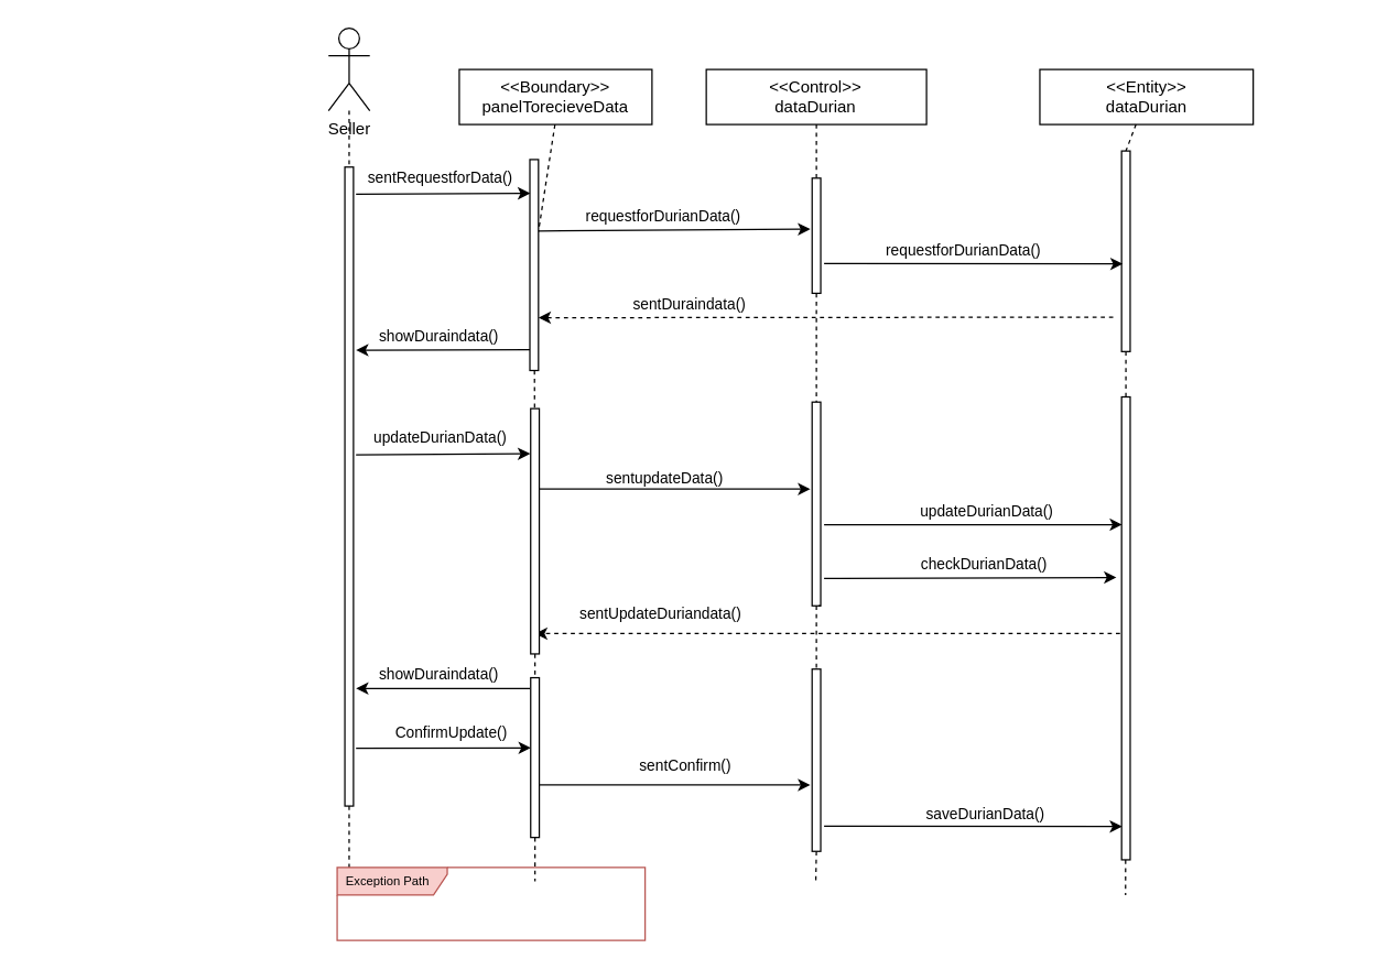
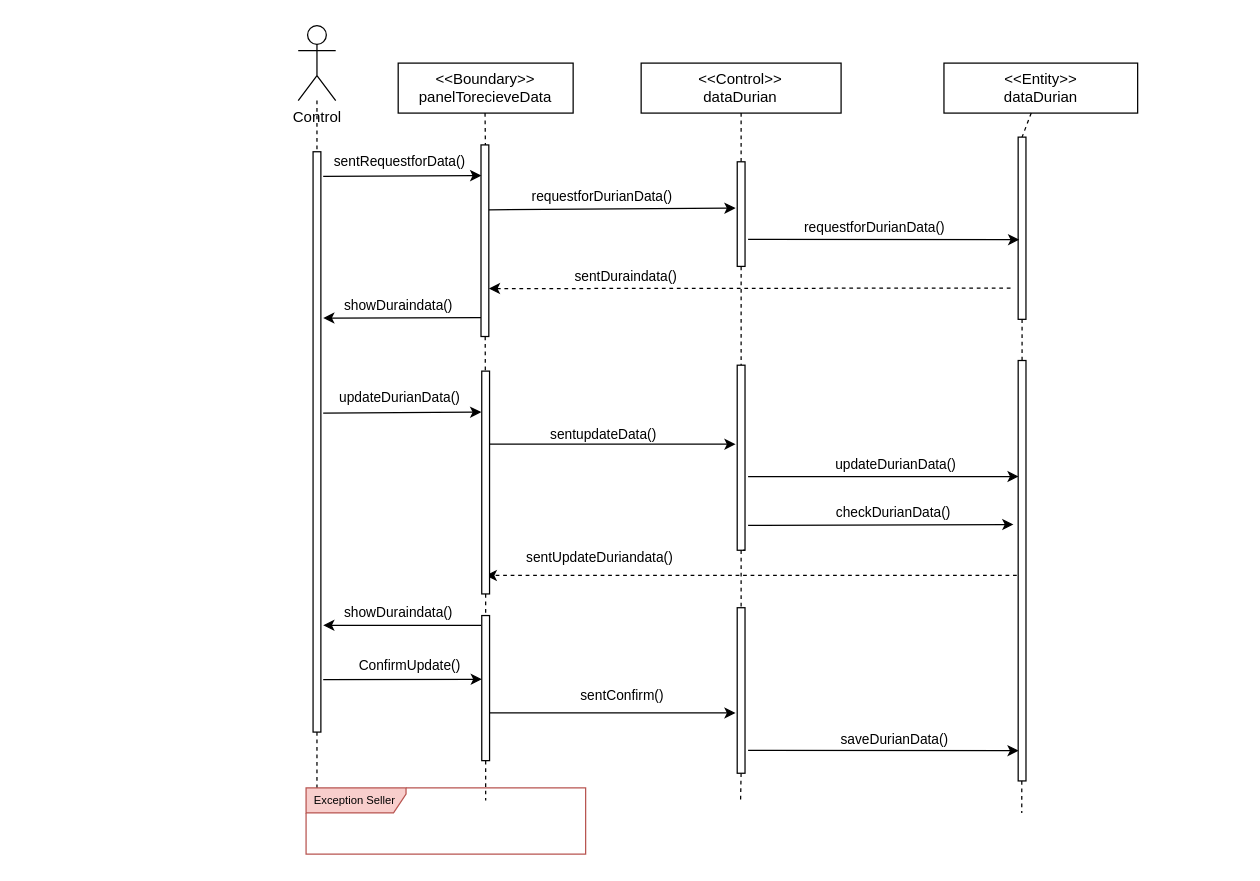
- <mxCell id="27" value="&amp;lt;&amp;lt;Boundary&amp;gt;&amp;gt;&lt;br&gt;panelTorecieveData" style="shape=umlLifeline;perimeter=lifelinePerimeter;whiteSpace=wrap;html=1;container=1;collapsible=0;recursiveResize=0;outlineConnect=0;" parent="1" vertex="1"><mxGeometry x="333" y="50" width="140" height="40" as="geometry" /></mxCell>
+ <mxCell id="27" value="&amp;lt;&amp;lt;Boundary&amp;gt;&amp;gt;&lt;br&gt;panelTorecieveData" style="shape=umlLifeline;perimeter=lifelinePerimeter;whiteSpace=wrap;html=1;container=1;collapsible=0;recursiveResize=0;outlineConnect=0;" parent="1" vertex="1"><mxGeometry x="318" y="50" width="140" height="40" as="geometry" /></mxCell>
- <mxCell id="3" value="Seller" style="shape=umlActor;verticalLabelPosition=bottom;verticalAlign=top;html=1;outlineConnect=0;" parent="1" vertex="1"><mxGeometry x="238" y="20" width="30" height="60" as="geometry" /></mxCell>
+ <mxCell id="3" value="Control" style="shape=umlActor;verticalLabelPosition=bottom;verticalAlign=top;html=1;outlineConnect=0;" parent="1" vertex="1"><mxGeometry x="238" y="20" width="30" height="60" as="geometry" /></mxCell>
- <mxCell id="39" value="&lt;font color=&quot;#000000&quot; style=&quot;font-size: 9px;&quot;&gt;Exception Path&lt;/font&gt;" style="shape=umlFrame;whiteSpace=wrap;html=1;width=80;height=20;boundedLbl=1;verticalAlign=middle;align=left;spacingLeft=5;strokeWidth=1;fontSize=9;fillColor=#f8cecc;strokeColor=#b85450;" parent="1" vertex="1"><mxGeometry x="244.28" y="630" width="223.72" height="53" as="geometry" /></mxCell>
+ <mxCell id="39" value="&lt;font color=&quot;#000000&quot; style=&quot;font-size: 9px;&quot;&gt;Exception Seller&lt;/font&gt;" style="shape=umlFrame;whiteSpace=wrap;html=1;width=80;height=20;boundedLbl=1;verticalAlign=middle;align=left;spacingLeft=5;strokeWidth=1;fontSize=9;fillColor=#f8cecc;strokeColor=#b85450;" parent="1" vertex="1"><mxGeometry x="244.28" y="630" width="223.72" height="53" as="geometry" /></mxCell>
